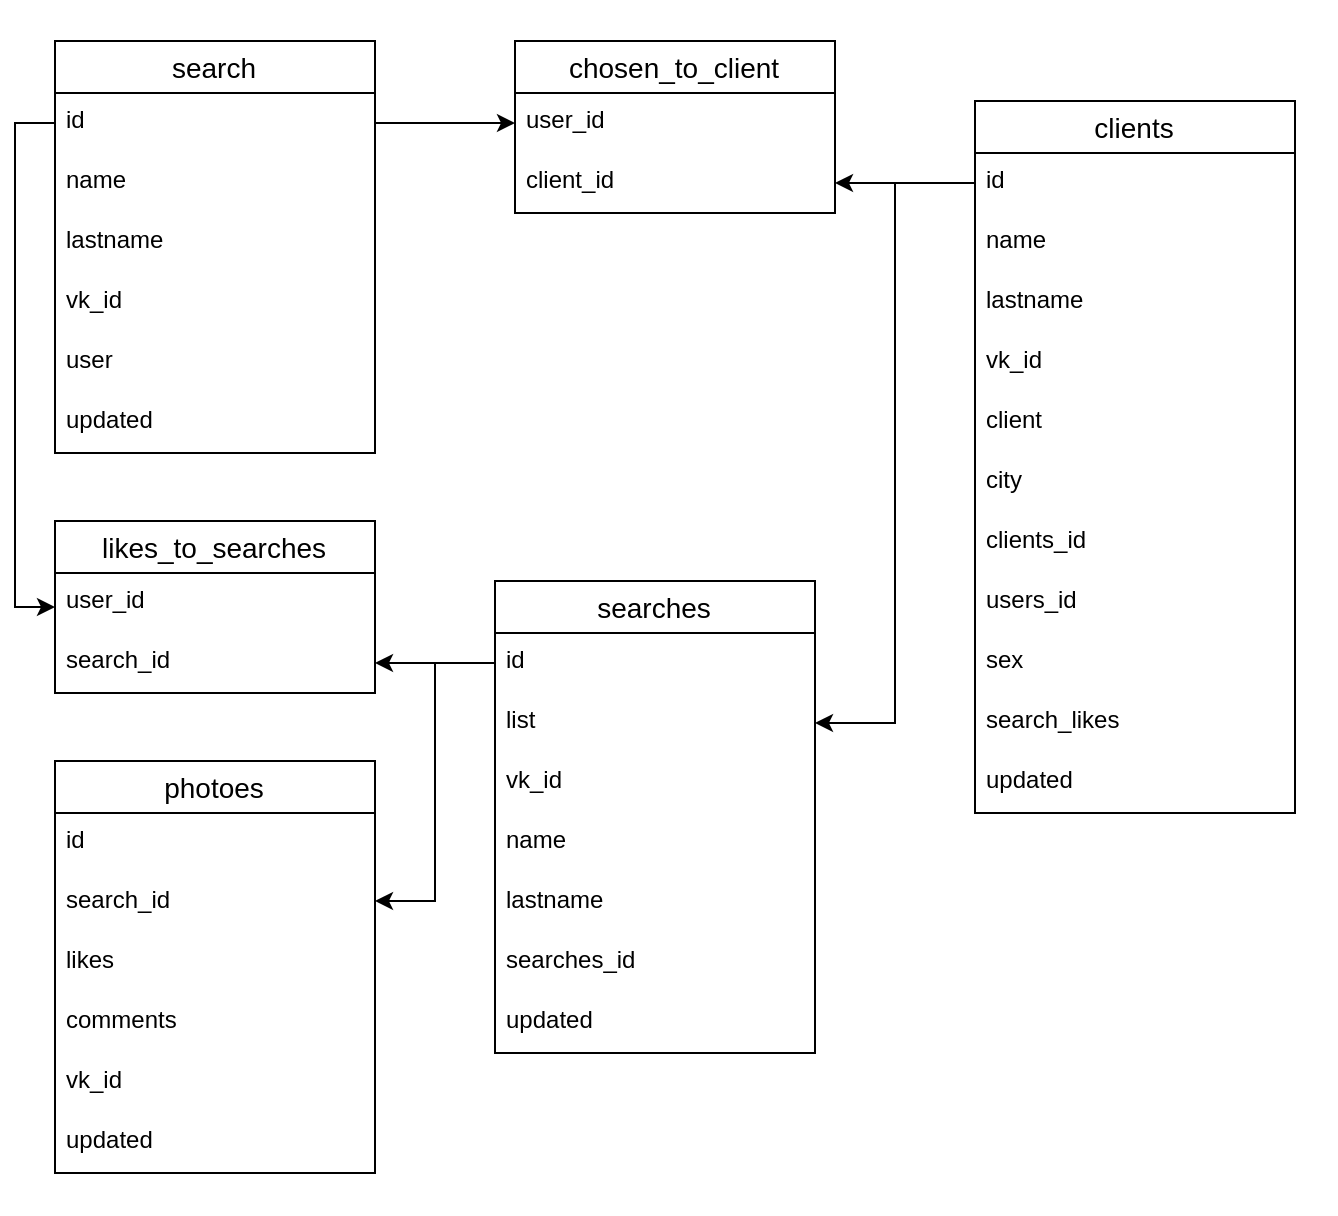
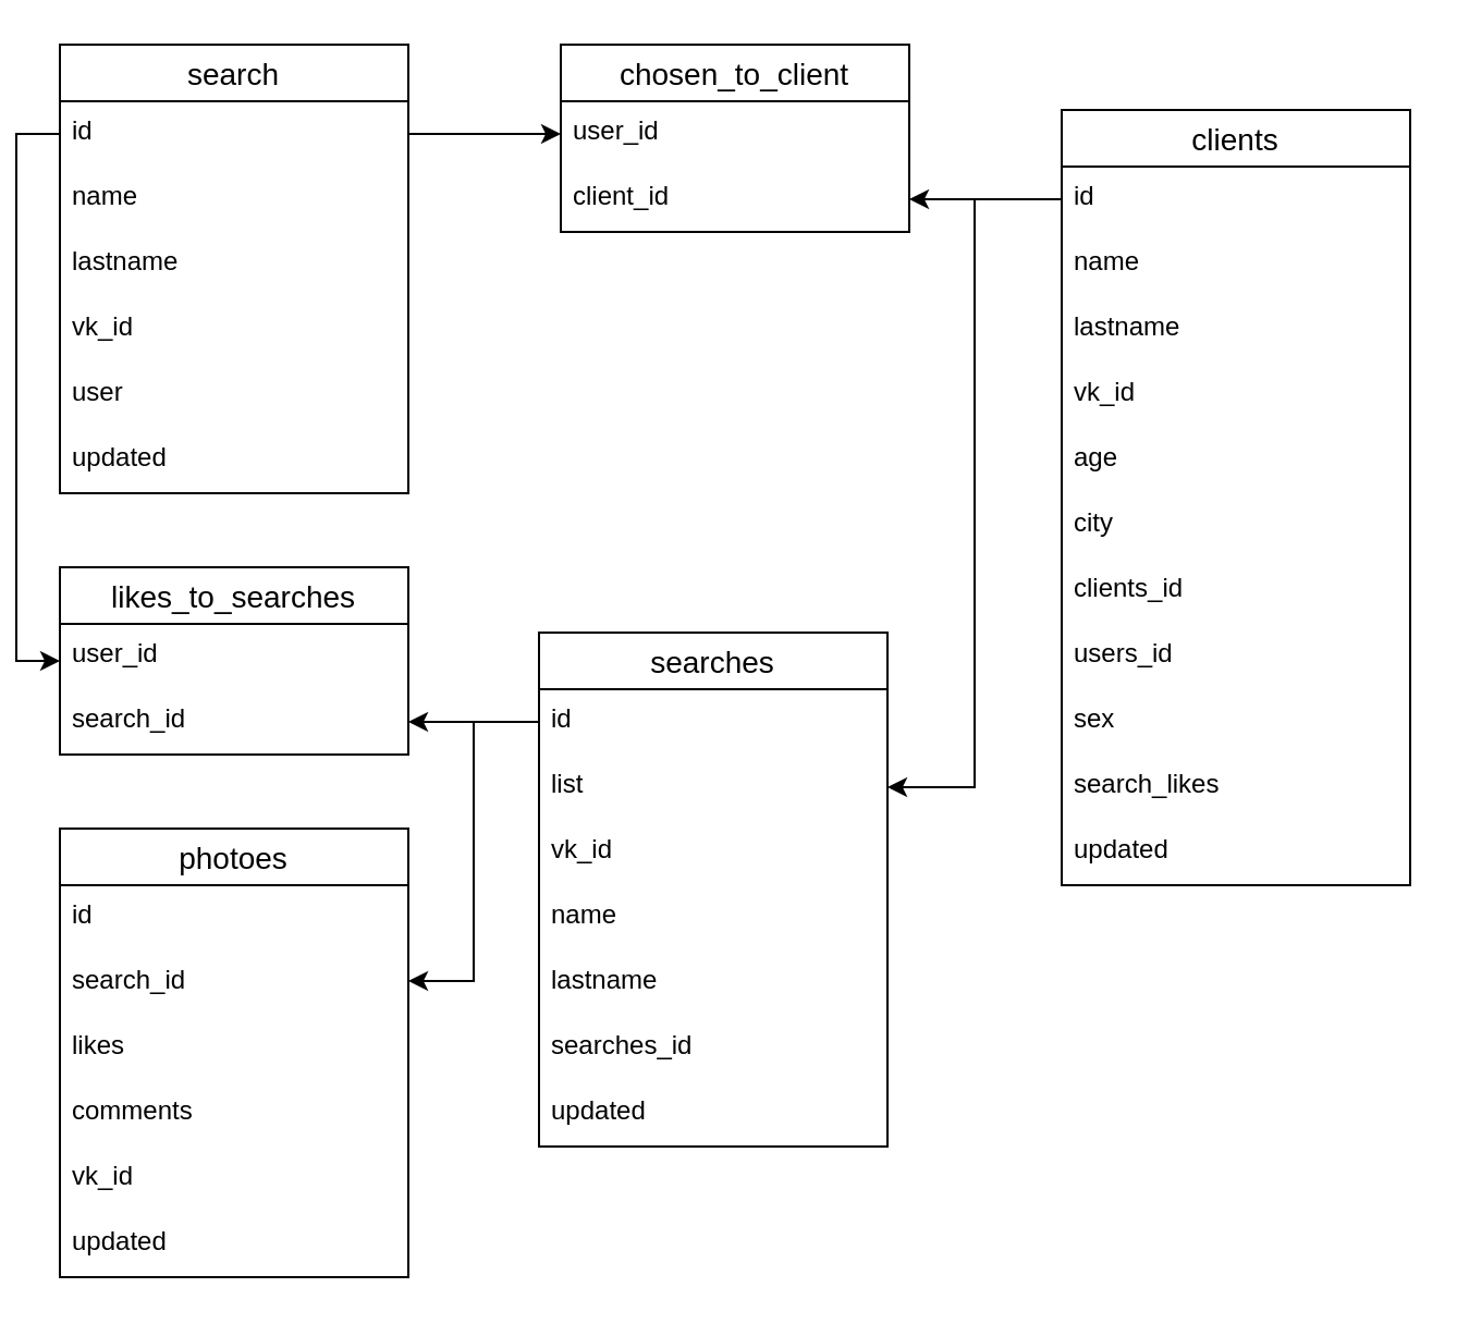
- <mxCell id="14" value="client" style="text;strokeColor=none;fillColor=none;spacingLeft=4;spacingRight=4;overflow=hidden;rotatable=0;points=[[0,0.5],[1,0.5]];portConstraint=eastwest;fontSize=12;" vertex="1" parent="9"><mxGeometry y="146" width="160" height="30" as="geometry" /></mxCell>
+ <mxCell id="14" value="age" style="text;strokeColor=none;fillColor=none;spacingLeft=4;spacingRight=4;overflow=hidden;rotatable=0;points=[[0,0.5],[1,0.5]];portConstraint=eastwest;fontSize=12;" vertex="1" parent="9"><mxGeometry y="146" width="160" height="30" as="geometry" /></mxCell>
